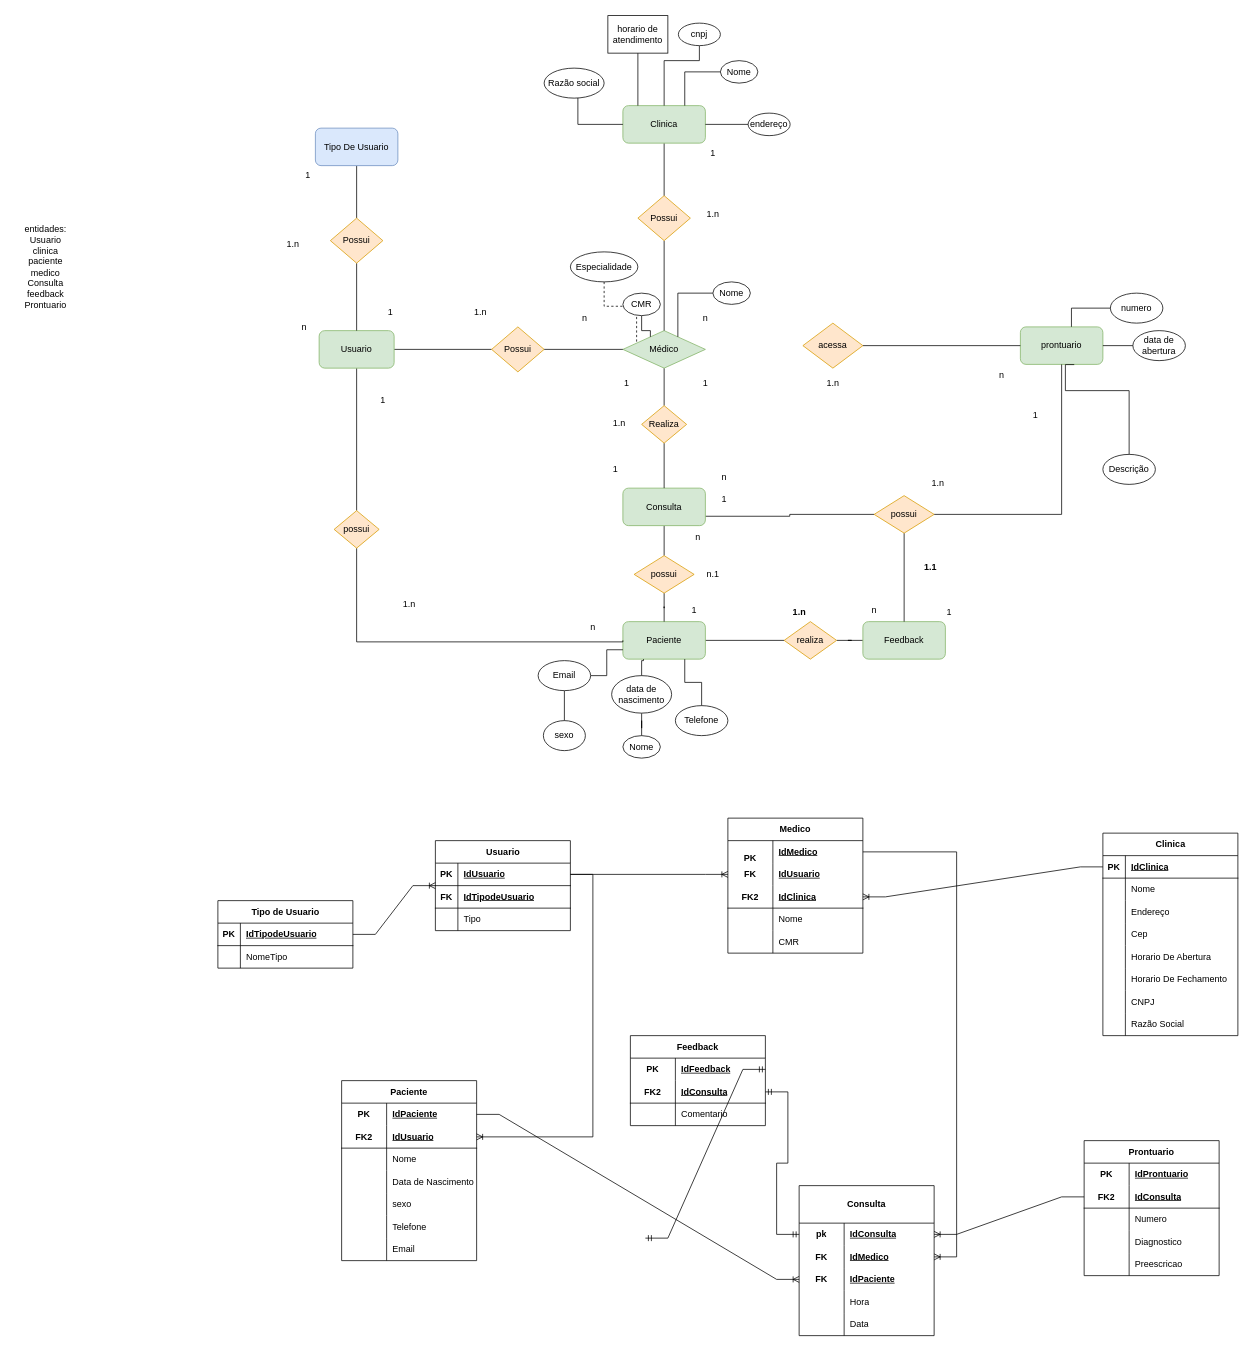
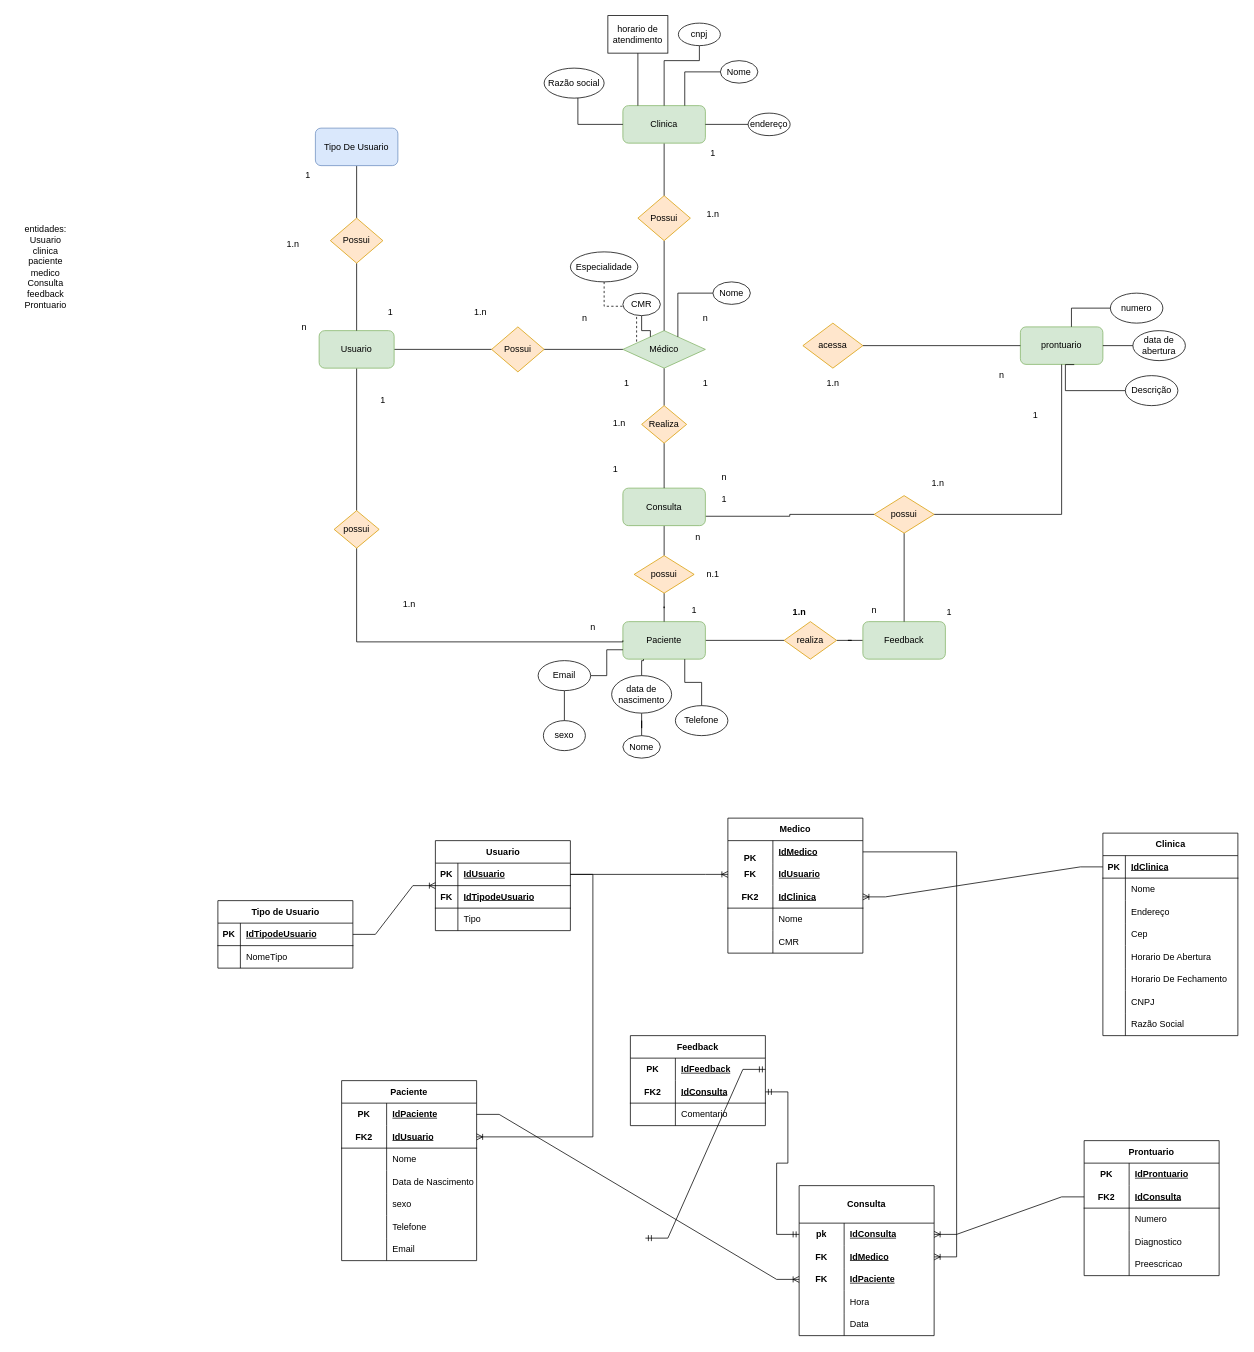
- <mxCell id="160" value="Descrição" style="ellipse;whiteSpace=wrap;html=1;" parent="1" vertex="1"><mxGeometry x="1470" y="605" width="70" height="40" as="geometry" /></mxCell>
+ <mxCell id="160" value="Descrição" style="ellipse;whiteSpace=wrap;html=1;" parent="1" vertex="1"><mxGeometry x="1500" y="500" width="70" height="40" as="geometry" /></mxCell>
- <mxCell id="150" value="&lt;b&gt;1.1&lt;/b&gt;" style="text;html=1;align=center;verticalAlign=middle;resizable=0;points=[];autosize=1;strokeColor=none;fillColor=none;" parent="1" vertex="1"><mxGeometry x="1220" y="740" width="40" height="30" as="geometry" /></mxCell>
